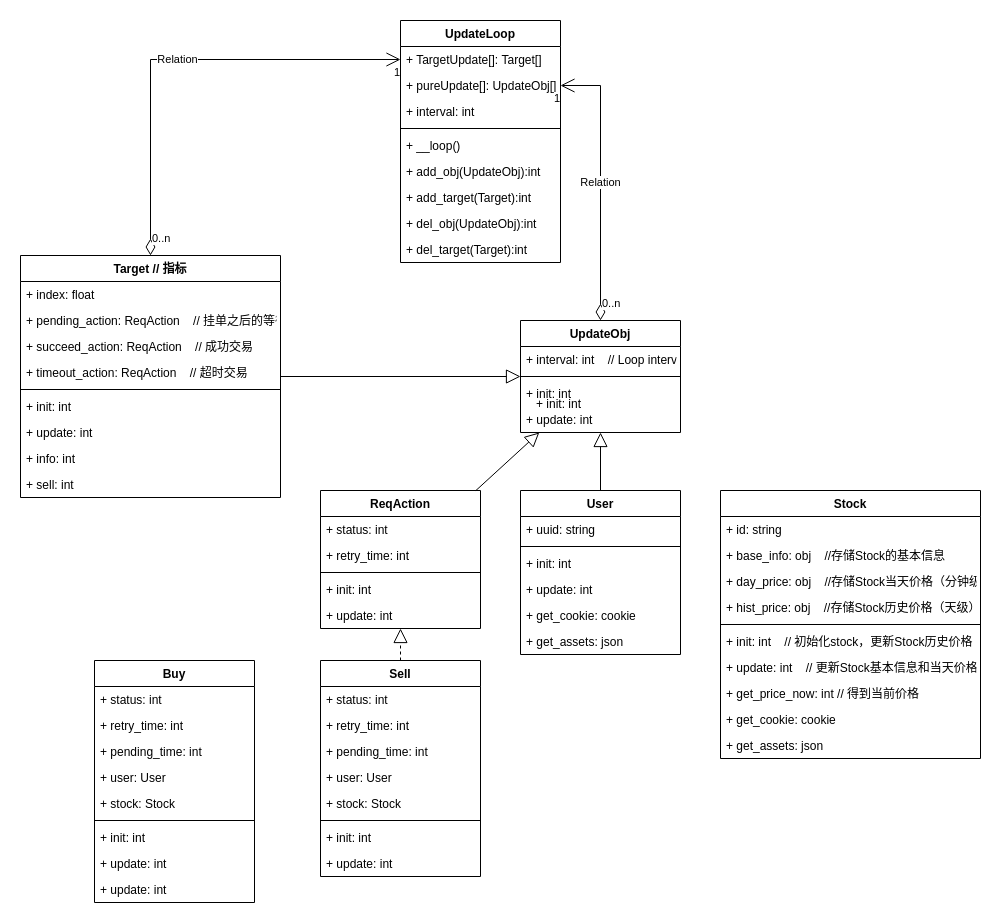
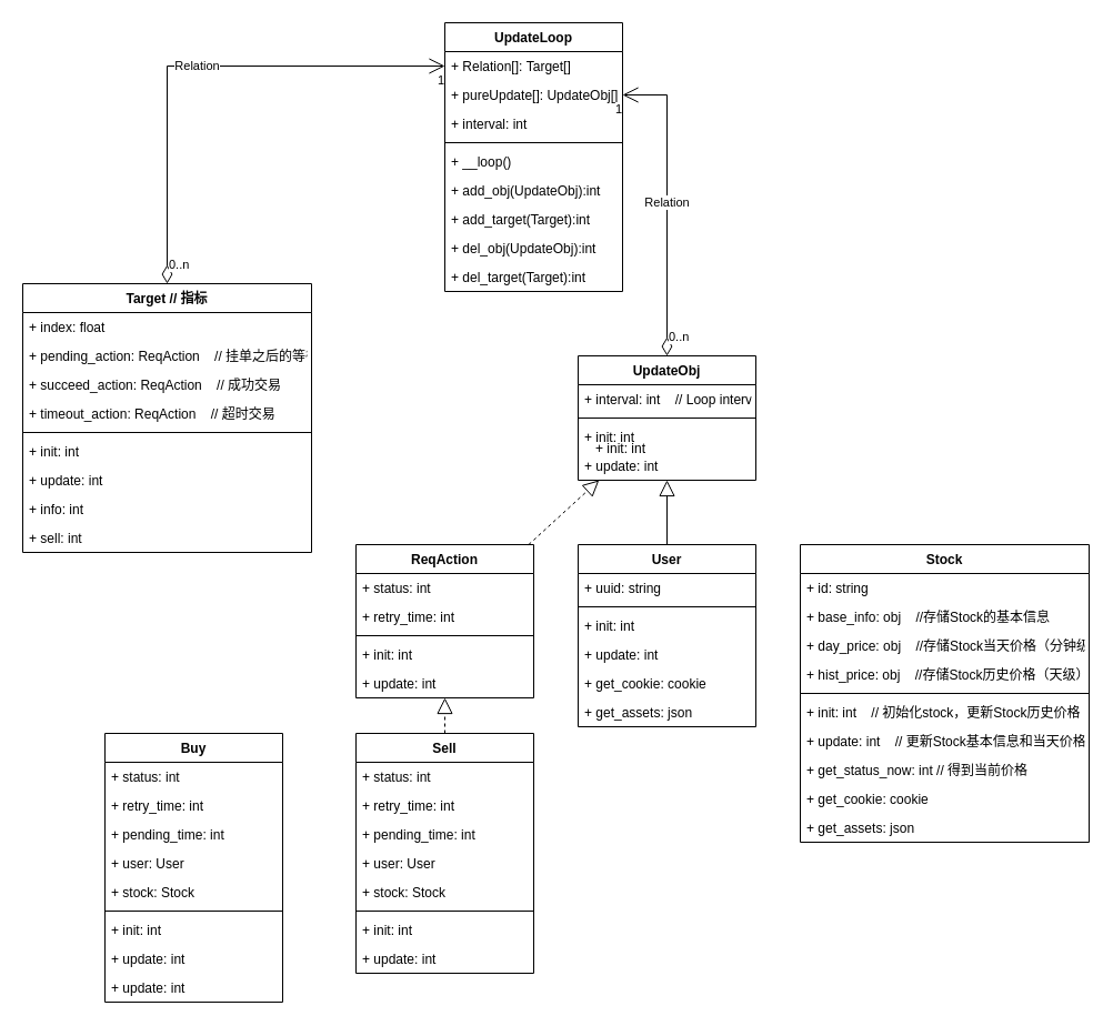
- <mxCell id="38" value="+ TargetUpdate[]: Target[]" style="text;strokeColor=none;fillColor=none;align=left;verticalAlign=top;spacingLeft=4;spacingRight=4;overflow=hidden;rotatable=0;points=[[0,0.5],[1,0.5]];portConstraint=eastwest;" parent="37" vertex="1"><mxGeometry y="26" width="160" height="26" as="geometry" /></mxCell>
+ <mxCell id="38" value="+ Relation[]: Target[]" style="text;strokeColor=none;fillColor=none;align=left;verticalAlign=top;spacingLeft=4;spacingRight=4;overflow=hidden;rotatable=0;points=[[0,0.5],[1,0.5]];portConstraint=eastwest;" parent="37" vertex="1"><mxGeometry y="26" width="160" height="26" as="geometry" /></mxCell>
- <mxCell id="36" value="" style="endArrow=block;endFill=0;endSize=12;html=1;rounded=0;" parent="1" source="25" target="20" edge="1"><mxGeometry width="160" relative="1" as="geometry"><mxPoint x="570" y="480" as="sourcePoint" /><mxPoint x="570" y="422" as="targetPoint" /></mxGeometry></mxCell>
- <mxCell id="59" value="" style="endArrow=block;endFill=0;endSize=12;html=1;rounded=0;" parent="1" source="53" target="20" edge="1"><mxGeometry width="160" relative="1" as="geometry"><mxPoint x="610" y="500" as="sourcePoint" /><mxPoint x="610" y="416" as="targetPoint" /></mxGeometry></mxCell>
+ <mxCell id="59" value="" style="endArrow=block;endFill=0;endSize=12;html=1;rounded=0;dashed=1;" parent="1" source="53" target="20" edge="1"><mxGeometry width="160" relative="1" as="geometry"><mxPoint x="610" y="500" as="sourcePoint" /><mxPoint x="610" y="416" as="targetPoint" /></mxGeometry></mxCell>
- <mxCell id="17" value="+ get_price_now: int // 得到当前价格" style="text;strokeColor=none;fillColor=none;align=left;verticalAlign=top;spacingLeft=4;spacingRight=4;overflow=hidden;rotatable=0;points=[[0,0.5],[1,0.5]];portConstraint=eastwest;" parent="9" vertex="1"><mxGeometry y="190" width="260" height="26" as="geometry" /></mxCell>
+ <mxCell id="17" value="+ get_status_now: int // 得到当前价格" style="text;strokeColor=none;fillColor=none;align=left;verticalAlign=top;spacingLeft=4;spacingRight=4;overflow=hidden;rotatable=0;points=[[0,0.5],[1,0.5]];portConstraint=eastwest;" parent="9" vertex="1"><mxGeometry y="190" width="260" height="26" as="geometry" /></mxCell>
